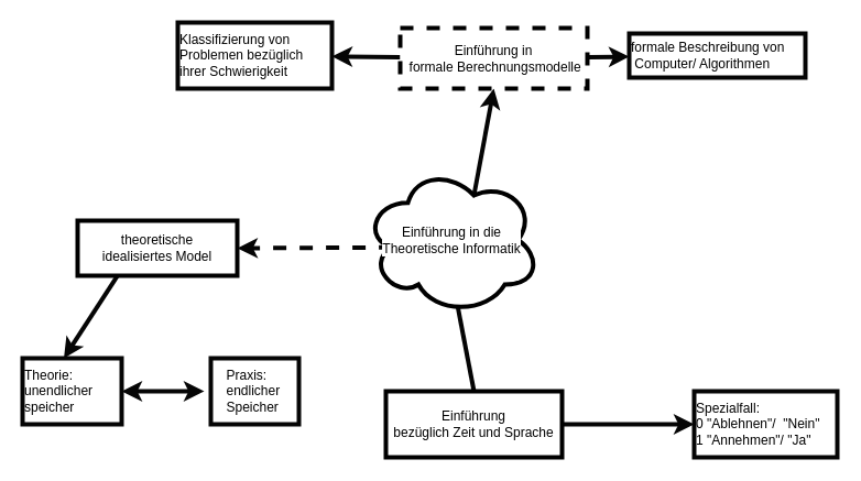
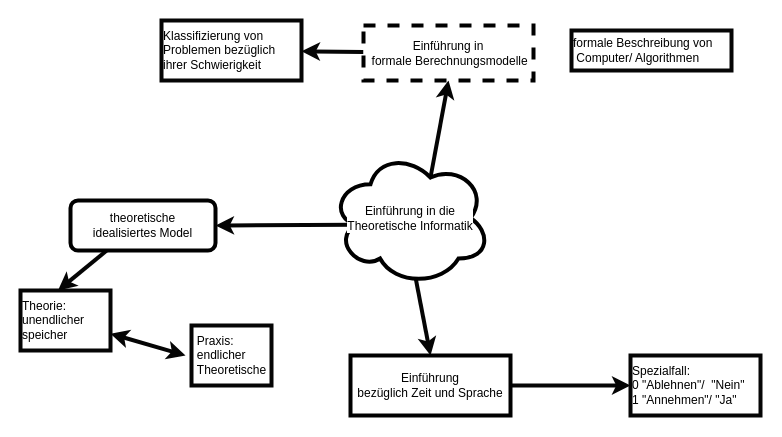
- <mxCell id="7" value="" style="edgeStyle=none;html=1;fontColor=#FFFFFF;labelBackgroundColor=default;strokeColor=#050505;strokeWidth=4;" parent="1" source="8" target="15" edge="1"><mxGeometry relative="1" as="geometry" /></mxCell>
- <mxCell id="4" style="edgeStyle=none;html=1;exitX=0.16;exitY=0.55;exitDx=0;exitDy=0;exitPerimeter=0;entryX=1;entryY=0.5;entryDx=0;entryDy=0;fontColor=#FFFFFF;labelBackgroundColor=default;strokeColor=#050505;strokeWidth=4;dashed=1;" parent="1" source="5" target="12" edge="1"><mxGeometry relative="1" as="geometry" /></mxCell>
+ <mxCell id="4" style="edgeStyle=none;html=1;exitX=0.16;exitY=0.55;exitDx=0;exitDy=0;exitPerimeter=0;entryX=1;entryY=0.5;entryDx=0;entryDy=0;fontColor=#FFFFFF;labelBackgroundColor=default;strokeColor=#050505;strokeWidth=4;" parent="1" source="5" target="12" edge="1"><mxGeometry relative="1" as="geometry" /></mxCell>
- <mxCell id="12" value="theoretische &lt;br&gt;idealisiertes Model" style="whiteSpace=wrap;html=1;labelBackgroundColor=default;strokeWidth=4;" parent="1" vertex="1"><mxGeometry x="70" y="200" width="145" height="50" as="geometry" /></mxCell>
+ <mxCell id="12" value="theoretische &lt;br&gt;idealisiertes Model" style="whiteSpace=wrap;html=1;labelBackgroundColor=default;strokeWidth=4;rounded=1;" parent="1" vertex="1"><mxGeometry x="70" y="200" width="145" height="50" as="geometry" /></mxCell>
- <mxCell id="3" style="edgeStyle=none;html=1;exitX=0.531;exitY=0.938;exitDx=0;exitDy=0;exitPerimeter=0;entryX=0.5;entryY=0;entryDx=0;entryDy=0;fontColor=#FFFFFF;labelBackgroundColor=default;strokeColor=#050505;strokeWidth=4;endArrow=none;" parent="1" source="5" target="10" edge="1"><mxGeometry relative="1" as="geometry"><mxPoint x="460" y="305" as="targetPoint" /></mxGeometry></mxCell>
+ <mxCell id="3" style="edgeStyle=none;html=1;exitX=0.531;exitY=0.938;exitDx=0;exitDy=0;exitPerimeter=0;entryX=0.5;entryY=0;entryDx=0;entryDy=0;fontColor=#FFFFFF;labelBackgroundColor=default;strokeColor=#050505;strokeWidth=4;" parent="1" source="5" target="10" edge="1"><mxGeometry relative="1" as="geometry"><mxPoint x="460" y="305" as="targetPoint" /></mxGeometry></mxCell>
- <mxCell id="17" value="Theorie: &lt;br&gt;unendlicher &lt;br&gt;speicher" style="text;html=1;align=left;verticalAlign=middle;resizable=0;points=[];autosize=1;fontColor=#000000;labelBackgroundColor=none;strokeColor=#050505;strokeWidth=4;" parent="1" vertex="1"><mxGeometry x="20" y="325" width="90" height="60" as="geometry" /></mxCell>
+ <mxCell id="17" value="Theorie: &lt;br&gt;unendlicher &lt;br&gt;speicher" style="text;html=1;align=left;verticalAlign=middle;resizable=0;points=[];autosize=1;fontColor=#000000;labelBackgroundColor=none;strokeColor=#050505;strokeWidth=4;" parent="1" vertex="1"><mxGeometry x="20" y="290" width="90" height="60" as="geometry" /></mxCell>
- <mxCell id="18" value="&lt;div style=&quot;text-align: left;&quot;&gt;&lt;span style=&quot;&quot;&gt;Praxis:&lt;/span&gt;&lt;/div&gt;&lt;div style=&quot;text-align: left;&quot;&gt;&lt;span style=&quot;&quot;&gt;endlicher&amp;nbsp;&lt;/span&gt;&lt;/div&gt;&lt;div style=&quot;text-align: left;&quot;&gt;&lt;span style=&quot;&quot;&gt;Speicher&lt;/span&gt;&lt;/div&gt;" style="text;html=1;align=center;verticalAlign=middle;resizable=0;points=[];autosize=1;fontColor=#000000;labelBackgroundColor=none;strokeColor=#050505;strokeWidth=4;" parent="1" vertex="1"><mxGeometry x="191" y="325" width="80" height="60" as="geometry" /></mxCell>
+ <mxCell id="18" value="&lt;div style=&quot;text-align: left;&quot;&gt;&lt;span style=&quot;&quot;&gt;Praxis:&lt;/span&gt;&lt;/div&gt;&lt;div style=&quot;text-align: left;&quot;&gt;&lt;span style=&quot;&quot;&gt;endlicher&amp;nbsp;&lt;/span&gt;&lt;/div&gt;&lt;div style=&quot;text-align: left;&quot;&gt;&lt;span style=&quot;&quot;&gt;Theoretische&lt;/span&gt;&lt;/div&gt;" style="text;html=1;align=center;verticalAlign=middle;resizable=0;points=[];autosize=1;fontColor=#000000;labelBackgroundColor=none;strokeColor=#050505;strokeWidth=4;" parent="1" vertex="1"><mxGeometry x="191" y="325" width="80" height="60" as="geometry" /></mxCell>
